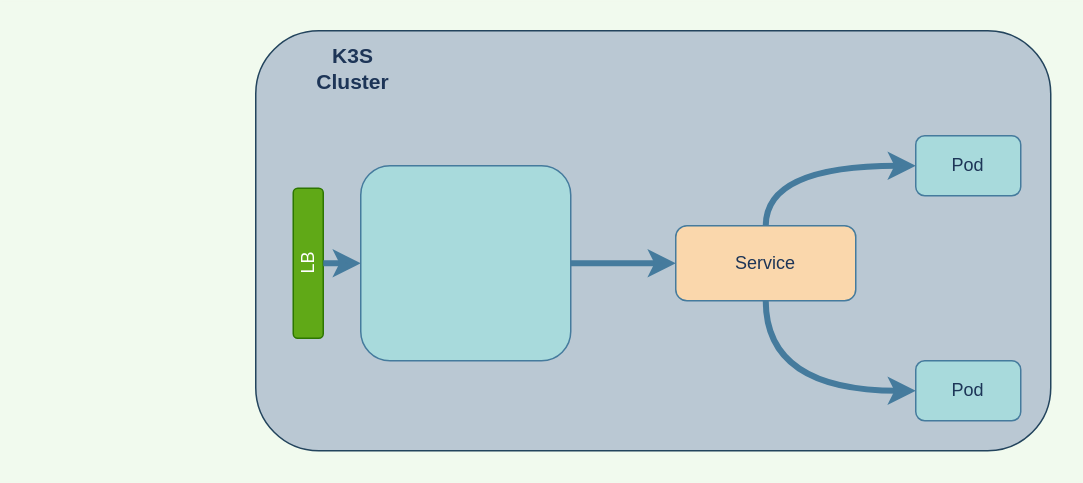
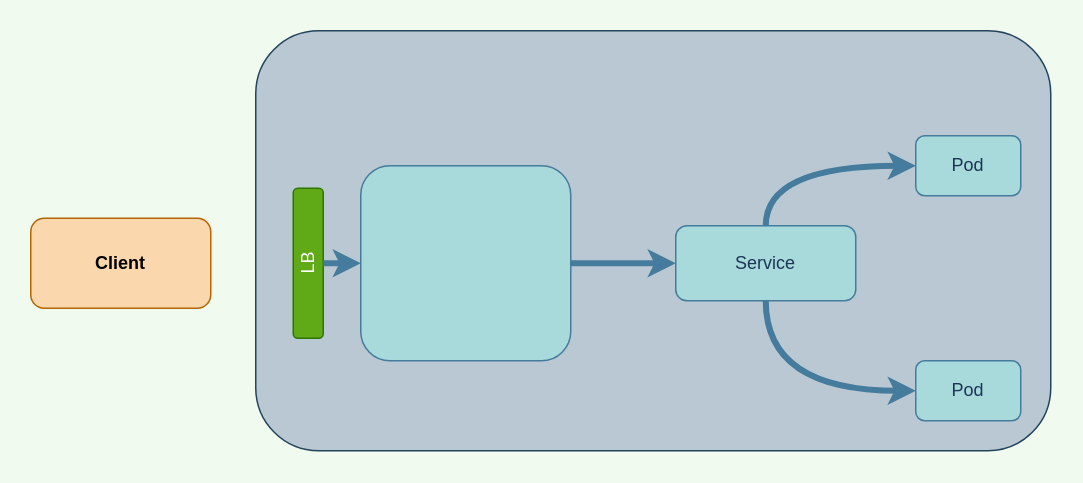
- <mxCell id="11" value="&lt;b&gt;&lt;font style=&quot;font-size: 14px&quot;&gt;K3S Cluster&lt;/font&gt;&lt;/b&gt;" style="text;html=1;strokeColor=none;fillColor=none;align=center;verticalAlign=middle;whiteSpace=wrap;rounded=0;sketch=0;fontColor=#1D3557;" vertex="1" parent="1"><mxGeometry x="200" y="30" width="70" height="30" as="geometry" /></mxCell>
+ <mxCell id="13" value="&lt;b&gt;Client&lt;/b&gt;" style="rounded=1;whiteSpace=wrap;html=1;fillColor=#fad7ac;strokeColor=#b46504;" vertex="1" parent="1"><mxGeometry x="20" y="145" width="120" height="60" as="geometry" /></mxCell>
- <mxCell id="4" value="Service" style="rounded=1;whiteSpace=wrap;html=1;fillColor=#fad7ac;strokeColor=#457B9D;fontColor=#1D3557;" vertex="1" parent="1"><mxGeometry x="450" y="150" width="120" height="50" as="geometry" /></mxCell>
+ <mxCell id="4" value="Service" style="rounded=1;whiteSpace=wrap;html=1;fillColor=#A8DADC;strokeColor=#457B9D;fontColor=#1D3557;" vertex="1" parent="1"><mxGeometry x="450" y="150" width="120" height="50" as="geometry" /></mxCell>
